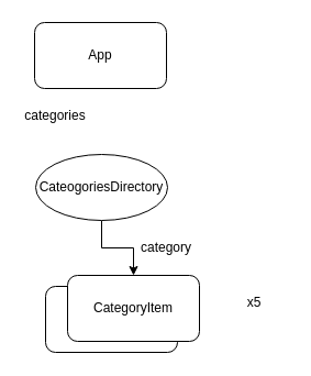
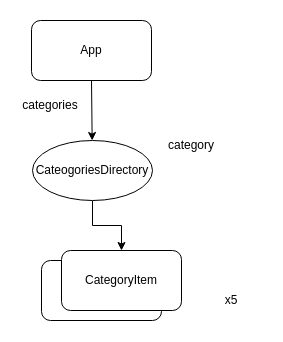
+ <mxCell id="8" value="" style="endArrow=classic;html=1;rounded=0;exitX=0.5;exitY=1;exitDx=0;exitDy=0;" edge="1" parent="1" source="2" target="4"><mxGeometry width="50" height="50" relative="1" as="geometry"><mxPoint x="71" y="390" as="sourcePoint" /><mxPoint x="121" y="340" as="targetPoint" /></mxGeometry></mxCell>
- <mxCell id="10" value="category" style="text;html=1;strokeColor=none;fillColor=none;align=center;verticalAlign=middle;whiteSpace=wrap;rounded=0;" vertex="1" parent="1"><mxGeometry x="121" y="210" width="60" height="30" as="geometry" /></mxCell>
+ <mxCell id="10" value="category" style="text;html=1;strokeColor=none;fillColor=none;align=center;verticalAlign=middle;whiteSpace=wrap;rounded=0;" vertex="1" parent="1"><mxGeometry x="161" y="130" width="60" height="30" as="geometry" /></mxCell>
- <mxCell id="7" value="x5" style="text;html=1;strokeColor=none;fillColor=none;align=center;verticalAlign=middle;whiteSpace=wrap;rounded=0;" vertex="1" parent="1"><mxGeometry x="201" y="260" width="60" height="30" as="geometry" /></mxCell>
+ <mxCell id="7" value="x5" style="text;html=1;strokeColor=none;fillColor=none;align=center;verticalAlign=middle;whiteSpace=wrap;rounded=0;" vertex="1" parent="1"><mxGeometry x="201" y="285" width="60" height="30" as="geometry" /></mxCell>
